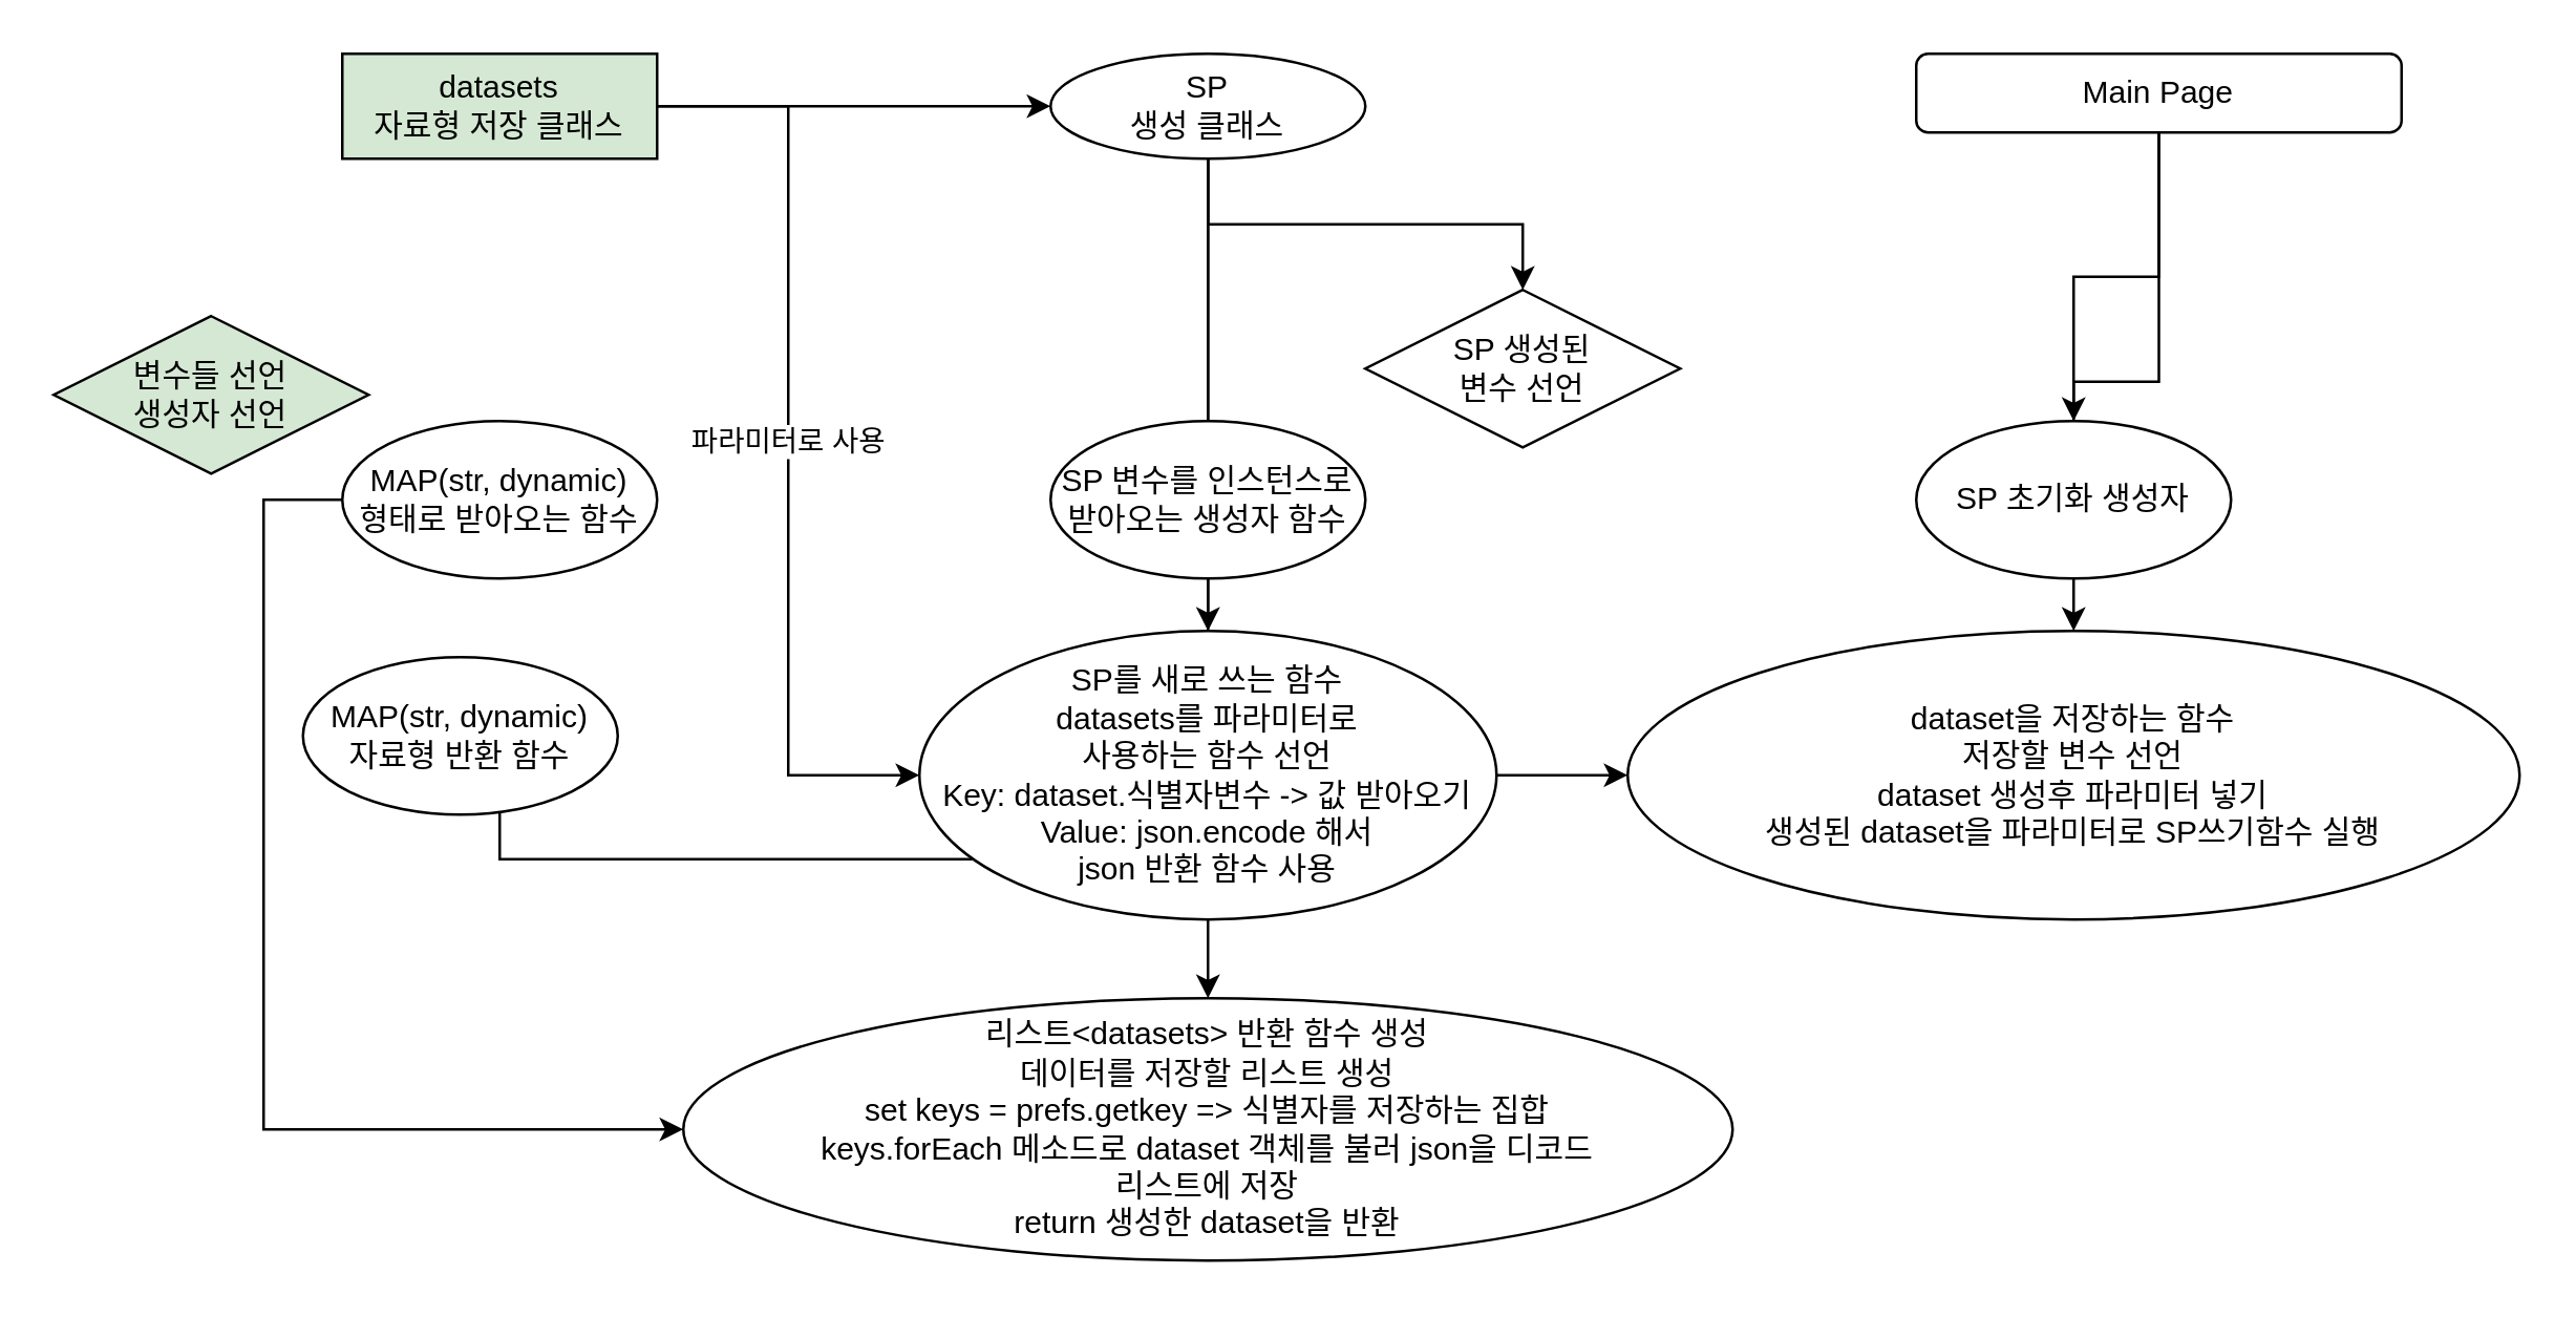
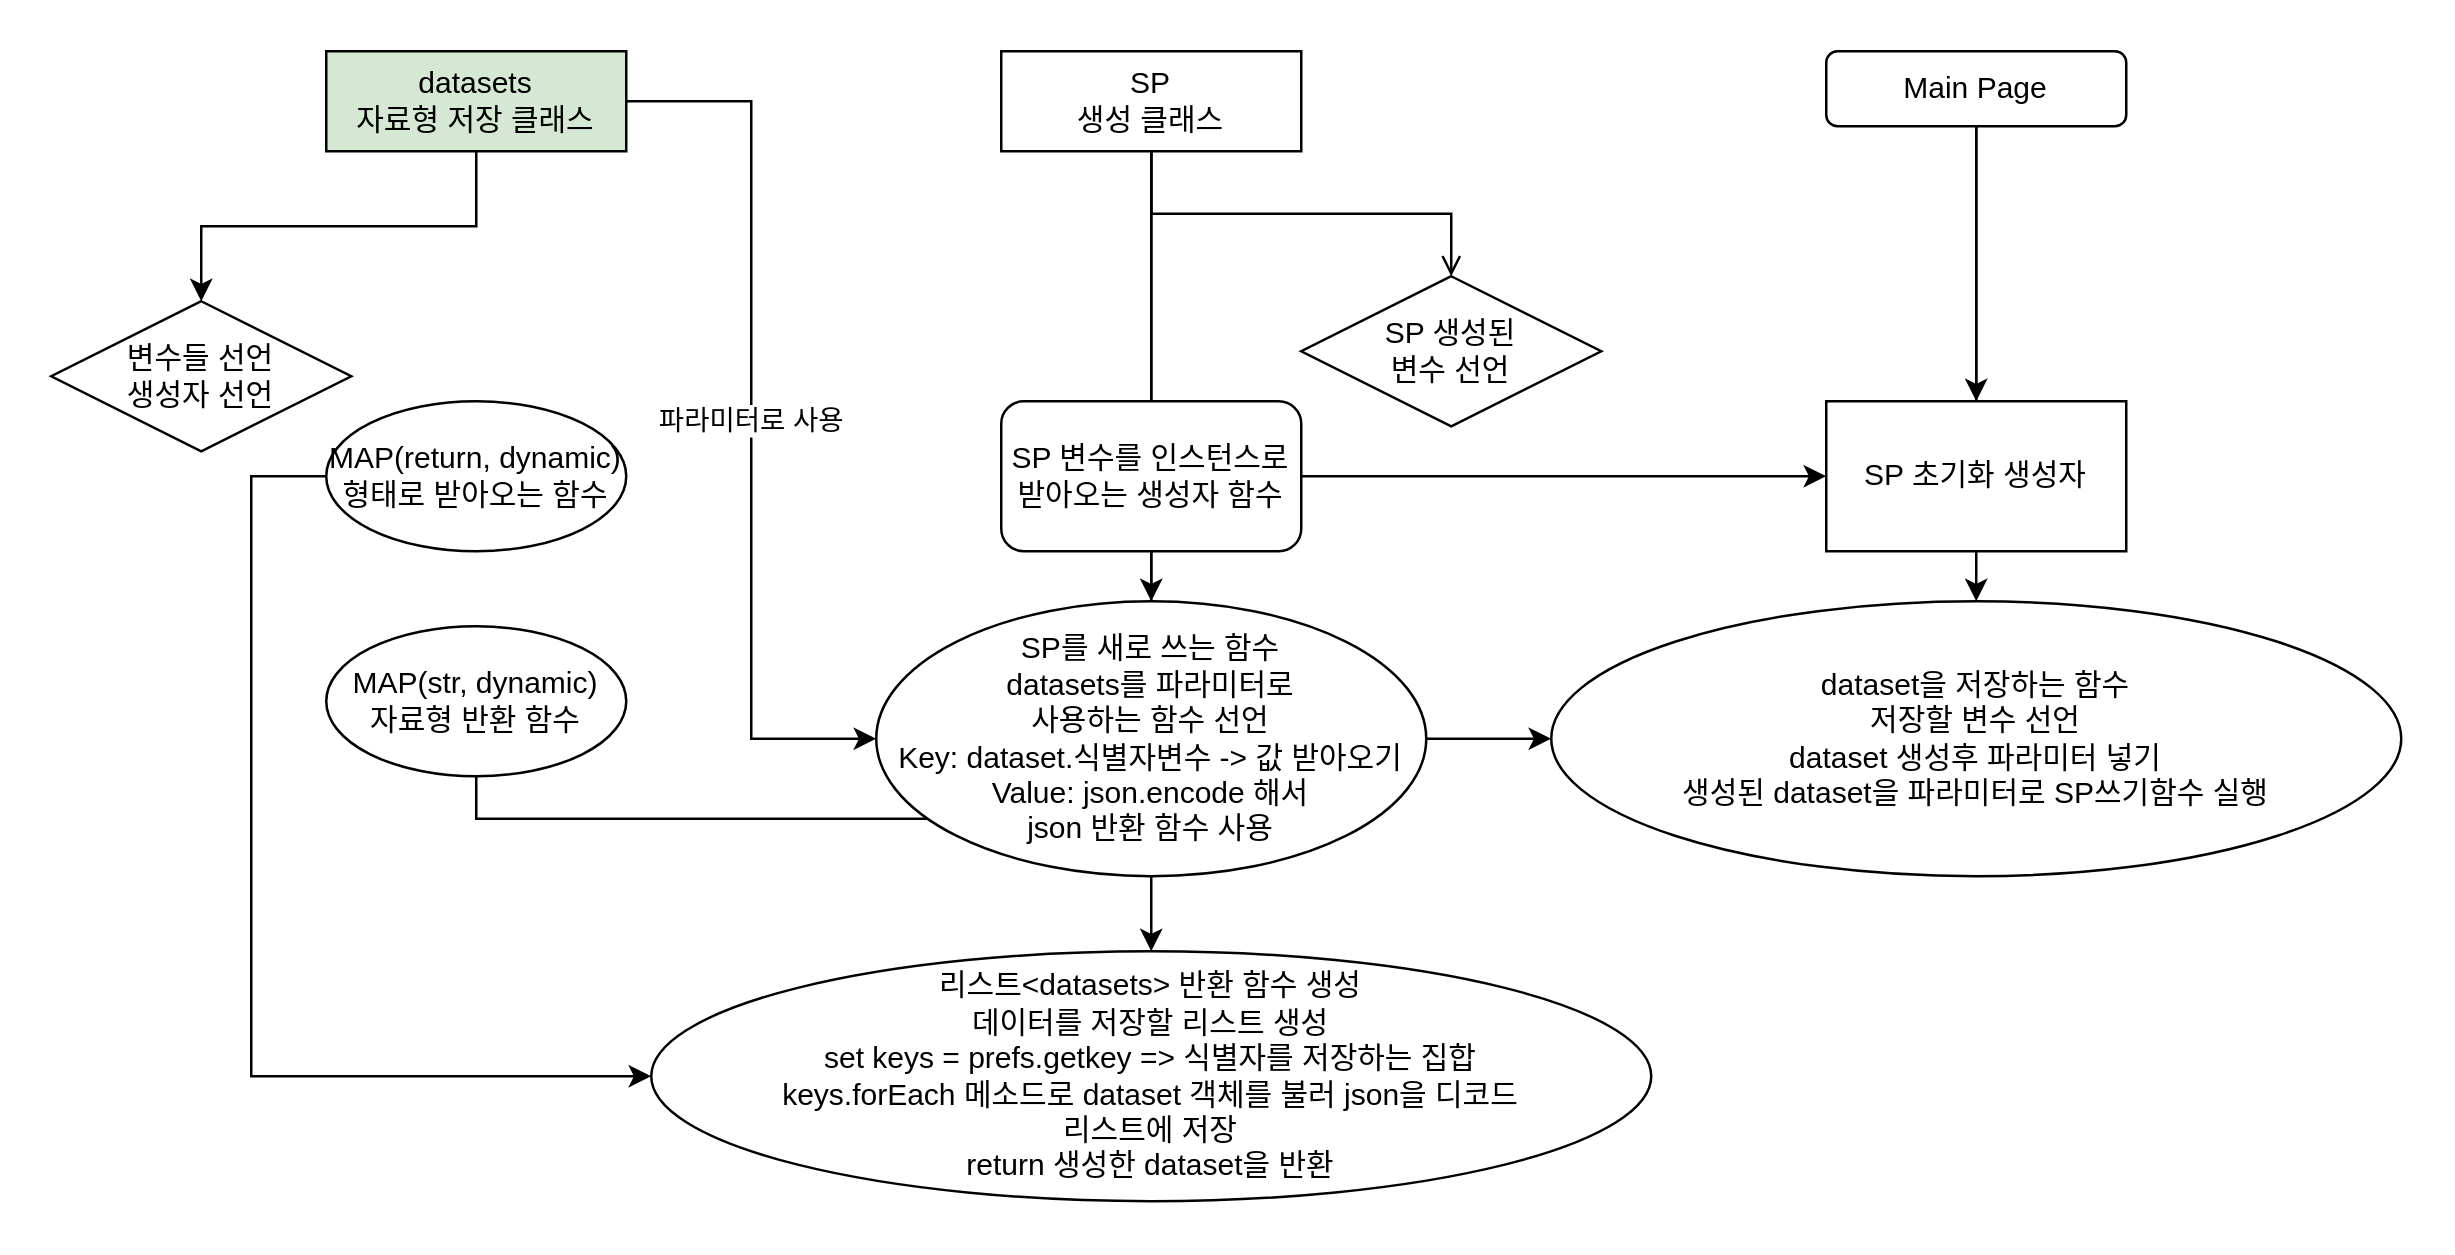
- <mxCell id="21" value="Main Page" style="rounded=1;whiteSpace=wrap;html=1;" vertex="1" parent="1"><mxGeometry x="730" y="20" width="185" height="30" as="geometry" /></mxCell>
+ <mxCell id="21" value="Main Page" style="rounded=1;whiteSpace=wrap;html=1;" vertex="1" parent="1"><mxGeometry x="730" y="20" width="120" height="30" as="geometry" /></mxCell>
- <mxCell id="2" value="" style="edgeStyle=orthogonalEdgeStyle;rounded=0;orthogonalLoop=1;jettySize=auto;html=1;" edge="1" parent="1" source="4" target="13"><mxGeometry relative="1" as="geometry" /></mxCell>
+ <mxCell id="2" value="" style="edgeStyle=orthogonalEdgeStyle;rounded=0;orthogonalLoop=1;jettySize=auto;html=1;" edge="1" parent="1" source="4" target="5"><mxGeometry relative="1" as="geometry" /></mxCell>
- <mxCell id="13" value="SP&lt;br&gt;생성 클래스" style="ellipse;whiteSpace=wrap;html=1;" vertex="1" parent="1"><mxGeometry x="400" y="20" width="120" height="40" as="geometry" /></mxCell>
+ <mxCell id="13" value="SP&lt;br&gt;생성 클래스" style="rounded=0;whiteSpace=wrap;html=1;" vertex="1" parent="1"><mxGeometry x="400" y="20" width="120" height="40" as="geometry" /></mxCell>
- <mxCell id="10" value="" style="edgeStyle=orthogonalEdgeStyle;rounded=0;orthogonalLoop=1;jettySize=auto;html=1;entryX=0.5;entryY=0;entryDx=0;entryDy=0;" edge="1" parent="1" source="13" target="14"><mxGeometry relative="1" as="geometry"><mxPoint x="580" y="100" as="targetPoint" /></mxGeometry></mxCell>
+ <mxCell id="10" value="" style="edgeStyle=orthogonalEdgeStyle;rounded=0;orthogonalLoop=1;jettySize=auto;html=1;entryX=0.5;entryY=0;entryDx=0;entryDy=0;endArrow=open;" edge="1" parent="1" source="13" target="14"><mxGeometry relative="1" as="geometry"><mxPoint x="580" y="100" as="targetPoint" /></mxGeometry></mxCell>
- <mxCell id="5" value="변수들 선언&lt;br&gt;생성자 선언" style="rhombus;whiteSpace=wrap;html=1;rounded=0;fillColor=#d5e8d4;" vertex="1" parent="1"><mxGeometry y="120" width="120" height="60" as="geometry" x="20" /></mxCell>
+ <mxCell id="5" value="변수들 선언&lt;br&gt;생성자 선언" style="rhombus;whiteSpace=wrap;html=1;rounded=0;" vertex="1" parent="1"><mxGeometry y="120" width="120" height="60" as="geometry" x="20" /></mxCell>
- <mxCell id="7" value="MAP(str, dynamic)&lt;br&gt;형태로 받아오는 함수" style="ellipse;whiteSpace=wrap;html=1;rounded=0;" vertex="1" parent="1"><mxGeometry x="130" y="160" width="120" height="60" as="geometry" /></mxCell>
+ <mxCell id="7" value="MAP(return, dynamic)&lt;br&gt;형태로 받아오는 함수" style="ellipse;whiteSpace=wrap;html=1;rounded=0;" vertex="1" parent="1"><mxGeometry x="130" y="160" width="120" height="60" as="geometry" /></mxCell>
- <mxCell id="16" value="SP 변수를 인스턴스로&lt;br&gt;받아오는 생성자 함수" style="ellipse;whiteSpace=wrap;html=1;rounded=0;" vertex="1" parent="1"><mxGeometry x="400" y="160" width="120" height="60" as="geometry" /></mxCell>
+ <mxCell id="16" value="SP 변수를 인스턴스로&lt;br&gt;받아오는 생성자 함수" style="whiteSpace=wrap;html=1;rounded=1;" vertex="1" parent="1"><mxGeometry x="400" y="160" width="120" height="60" as="geometry" /></mxCell>
+ <mxCell id="15" style="edgeStyle=orthogonalEdgeStyle;rounded=0;orthogonalLoop=1;jettySize=auto;html=1;entryX=0;entryY=0.5;entryDx=0;entryDy=0;" edge="1" parent="1" source="16" target="23"><mxGeometry relative="1" as="geometry" /></mxCell>
- <mxCell id="23" value="SP 초기화 생성자" style="ellipse;whiteSpace=wrap;html=1;rounded=1;" vertex="1" parent="1"><mxGeometry x="730" y="160" width="120" height="60" as="geometry" /></mxCell>
+ <mxCell id="23" value="SP 초기화 생성자" style="whiteSpace=wrap;html=1;rounded=0;" vertex="1" parent="1"><mxGeometry x="730" y="160" width="120" height="60" as="geometry" /></mxCell>
- <mxCell id="9" value="MAP(str, dynamic)&lt;br&gt;자료형 반환 함수" style="ellipse;whiteSpace=wrap;html=1;rounded=0;" vertex="1" parent="1"><mxGeometry x="115" y="250" width="120" height="60" as="geometry" /></mxCell>
+ <mxCell id="9" value="MAP(str, dynamic)&lt;br&gt;자료형 반환 함수" style="ellipse;whiteSpace=wrap;html=1;rounded=0;" vertex="1" parent="1"><mxGeometry x="130" y="250" width="120" height="60" as="geometry" /></mxCell>
